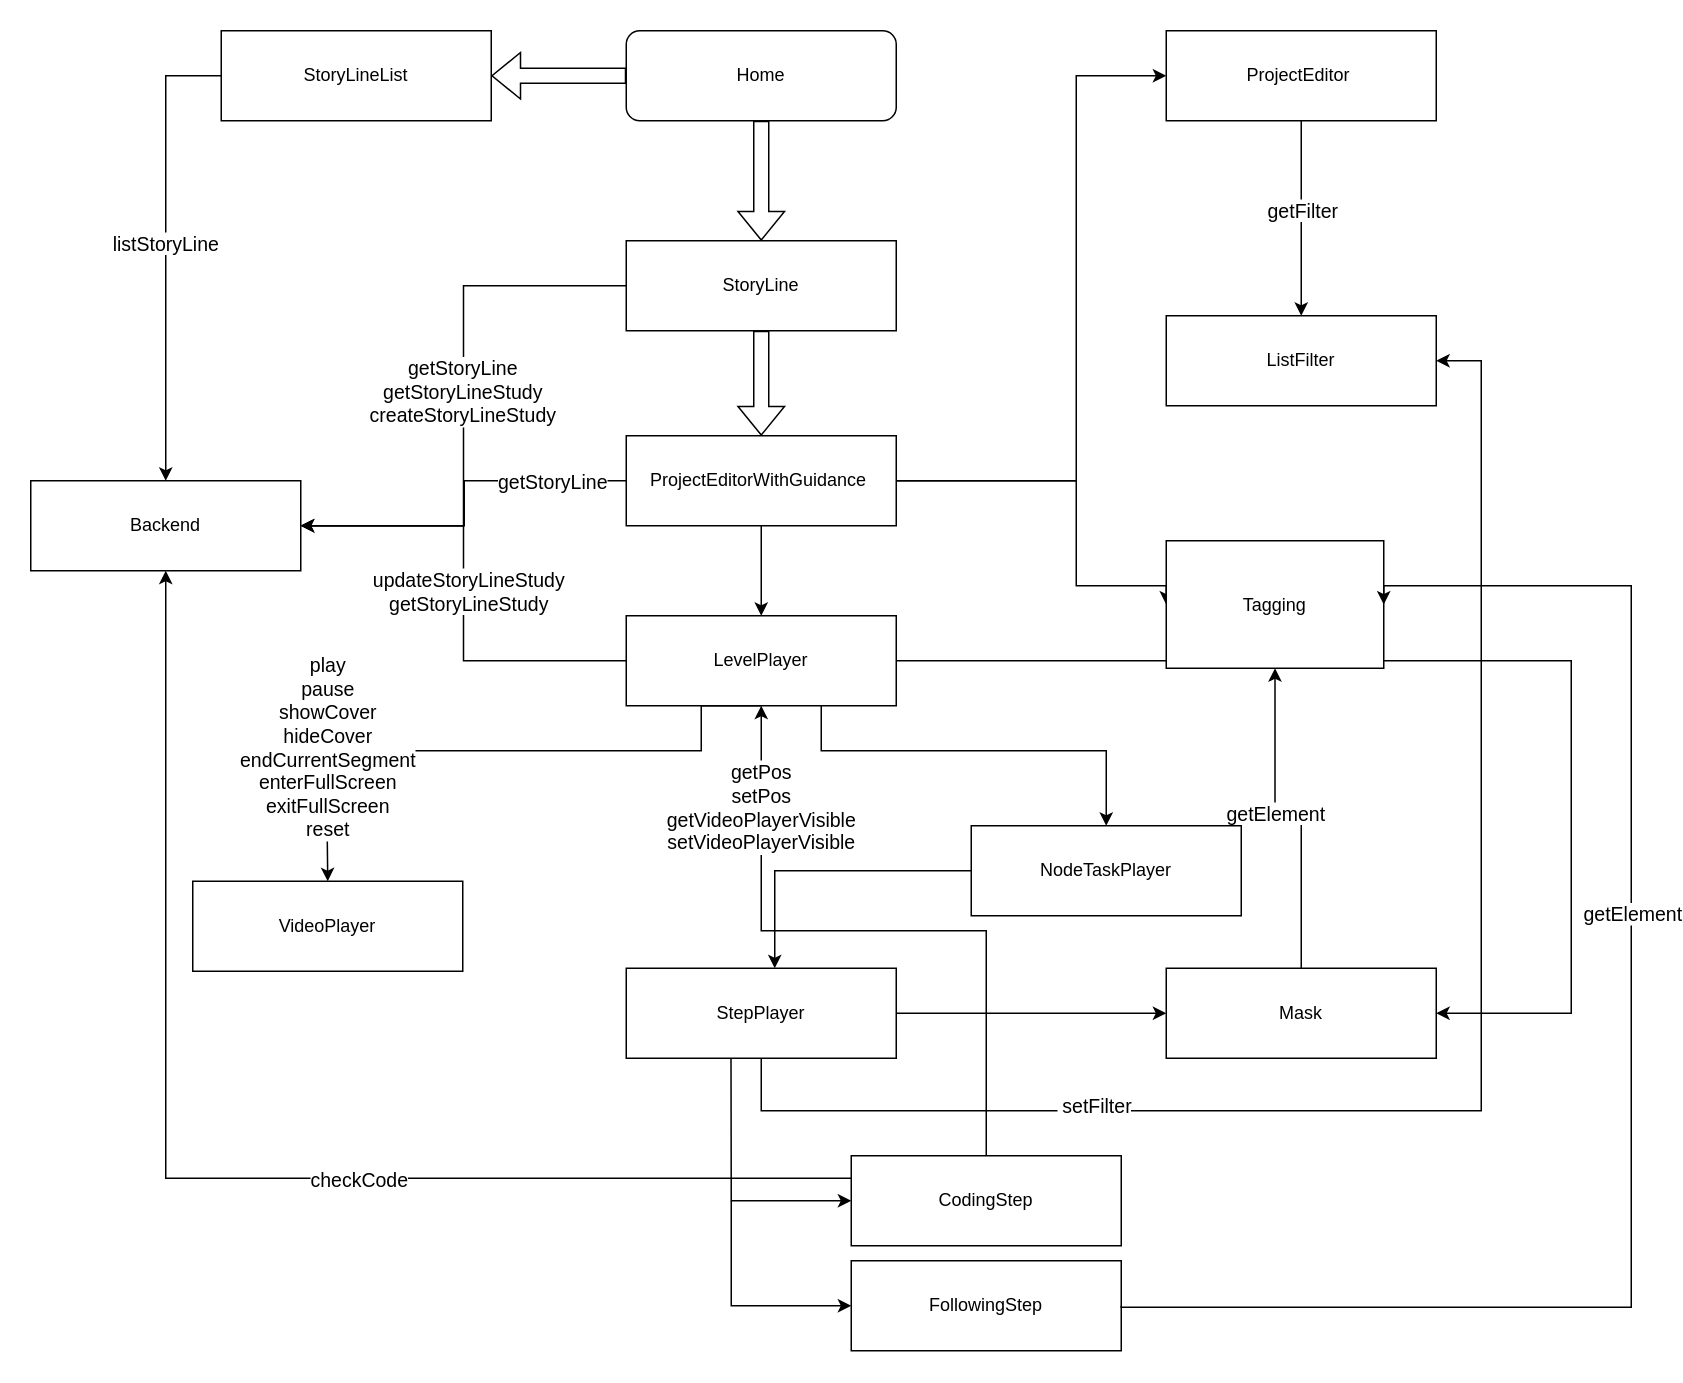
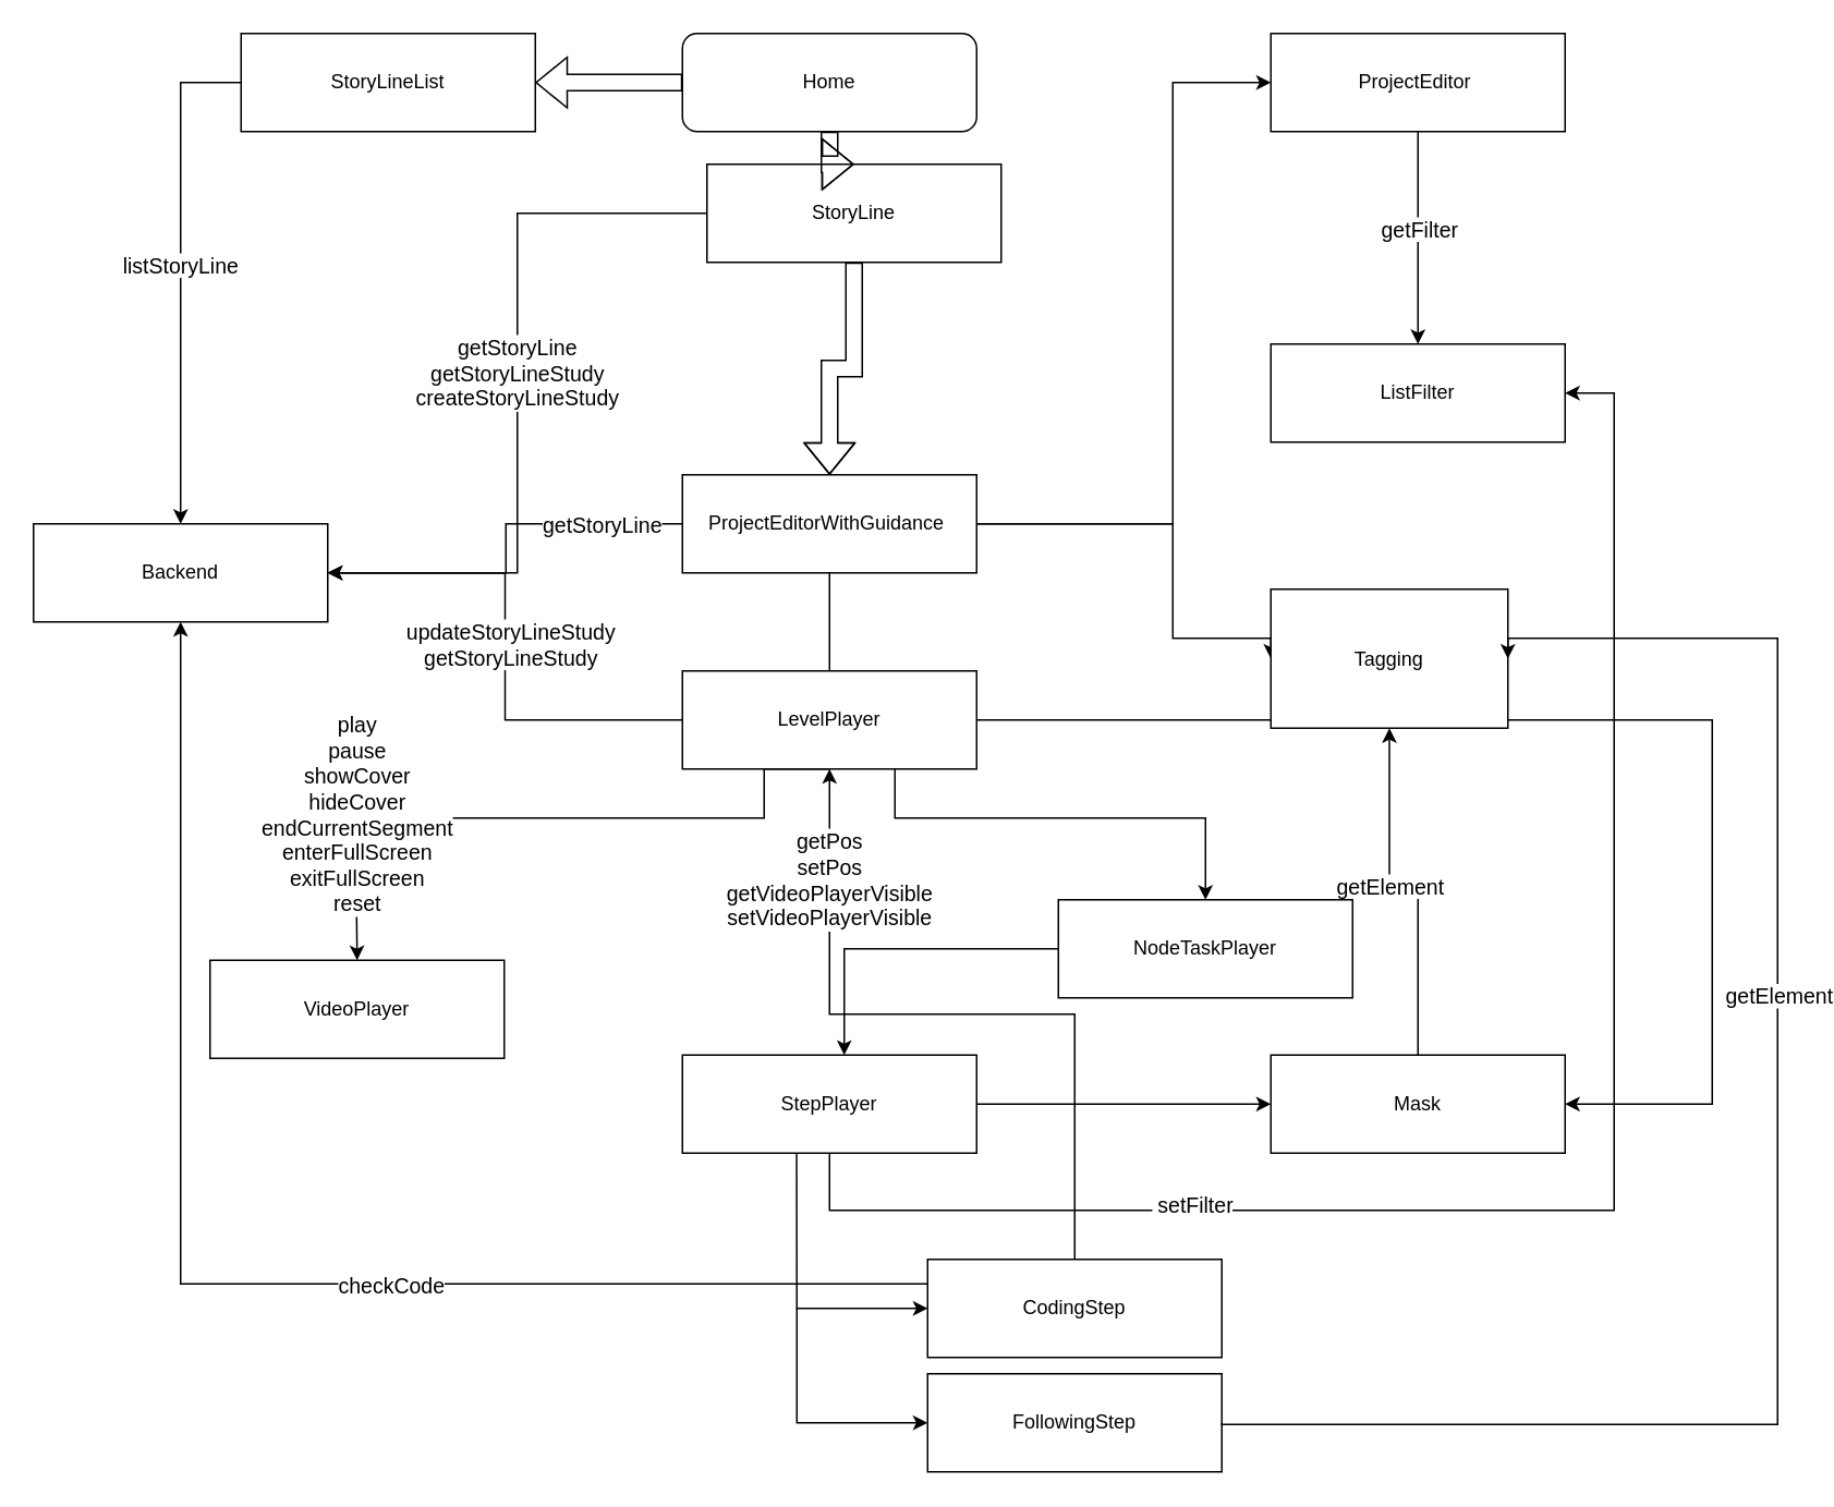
- <mxCell id="5" value="StoryLine" style="rounded=0;whiteSpace=wrap;html=1;" parent="1" vertex="1"><mxGeometry x="417" y="160" width="180" height="60" as="geometry" /></mxCell>
+ <mxCell id="5" value="StoryLine" style="rounded=0;whiteSpace=wrap;html=1;" parent="1" vertex="1"><mxGeometry x="432" y="100" width="180" height="60" as="geometry" /></mxCell>
- <mxCell id="6" style="edgeStyle=orthogonalEdgeStyle;rounded=0;orthogonalLoop=1;jettySize=auto;html=1;entryX=0.5;entryY=0;entryDx=0;entryDy=0;" parent="1" source="11" target="19" edge="1"><mxGeometry relative="1" as="geometry" /></mxCell>
+ <mxCell id="6" style="edgeStyle=orthogonalEdgeStyle;rounded=0;orthogonalLoop=1;jettySize=auto;html=1;entryX=0.5;entryY=0;entryDx=0;entryDy=0;endArrow=none;" parent="1" source="11" target="19" edge="1"><mxGeometry relative="1" as="geometry" /></mxCell>
